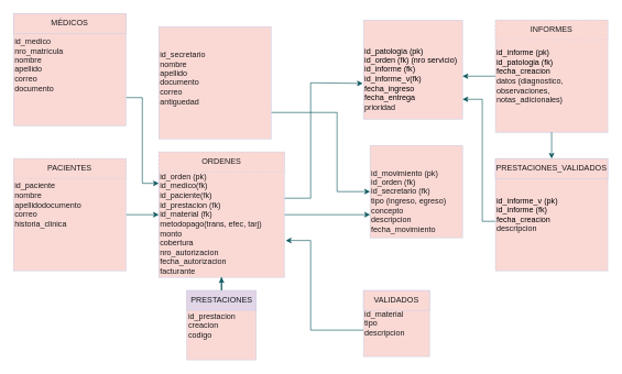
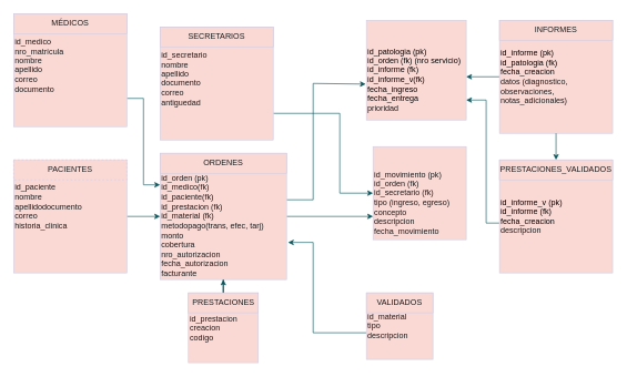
- <mxCell id="15" value="INFORMES" style="rounded=0;whiteSpace=wrap;html=1;labelBackgroundColor=none;fillColor=#FAD9D5;strokeColor=#D0CEE2;fontColor=#1A1A1A;dashed=1;" parent="1" vertex="1"><mxGeometry x="750" width="170" height="30" as="geometry" y="30" /></mxCell>
+ <mxCell id="15" value="INFORMES" style="rounded=0;whiteSpace=wrap;html=1;labelBackgroundColor=none;fillColor=#FAD9D5;strokeColor=#D0CEE2;fontColor=#1A1A1A;" parent="1" vertex="1"><mxGeometry x="750" width="170" height="30" as="geometry" y="30" /></mxCell>
+ <mxCell id="8" value="SECRETARIOS" style="rounded=0;whiteSpace=wrap;html=1;labelBackgroundColor=none;fillColor=#FAD9D5;strokeColor=#D0CEE2;fontColor=#1A1A1A;" parent="1" vertex="1"><mxGeometry x="240" y="40" width="170" height="30" as="geometry" /></mxCell>
- <mxCell id="23" value="ORDENES" style="rounded=0;whiteSpace=wrap;html=1;labelBackgroundColor=none;fillColor=#FAD9D5;strokeColor=#D0CEE2;fontColor=#1A1A1A;dashed=1;" vertex="1" parent="1"><mxGeometry x="240" y="230" width="190" height="30" as="geometry" /></mxCell>
+ <mxCell id="23" value="ORDENES" style="rounded=0;whiteSpace=wrap;html=1;labelBackgroundColor=none;fillColor=#FAD9D5;strokeColor=#D0CEE2;fontColor=#1A1A1A;" vertex="1" parent="1"><mxGeometry x="240" y="230" width="190" height="30" as="geometry" /></mxCell>
- <mxCell id="26" value="PRESTACIONES" style="rounded=0;whiteSpace=wrap;html=1;labelBackgroundColor=none;fillColor=#e1d5e7;strokeColor=#D0CEE2;fontColor=#1A1A1A;" vertex="1" parent="1"><mxGeometry x="282.5" y="440" width="105" height="30" as="geometry" /></mxCell>
+ <mxCell id="26" value="PRESTACIONES" style="rounded=0;whiteSpace=wrap;html=1;labelBackgroundColor=none;fillColor=#FAD9D5;strokeColor=#D0CEE2;fontColor=#1A1A1A;" vertex="1" parent="1"><mxGeometry x="282.5" y="440" width="105" height="30" as="geometry" /></mxCell>
